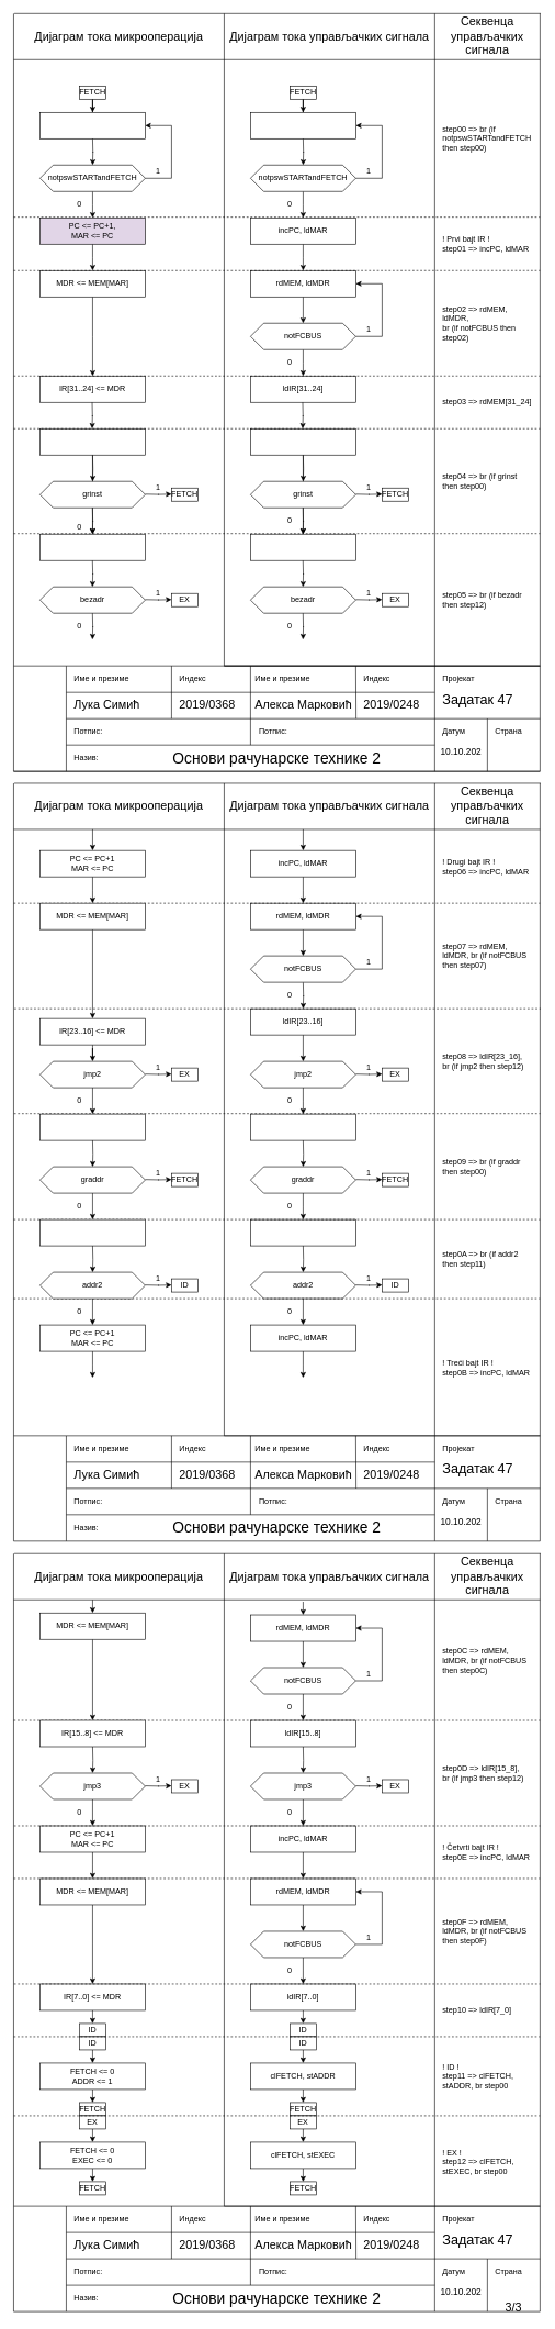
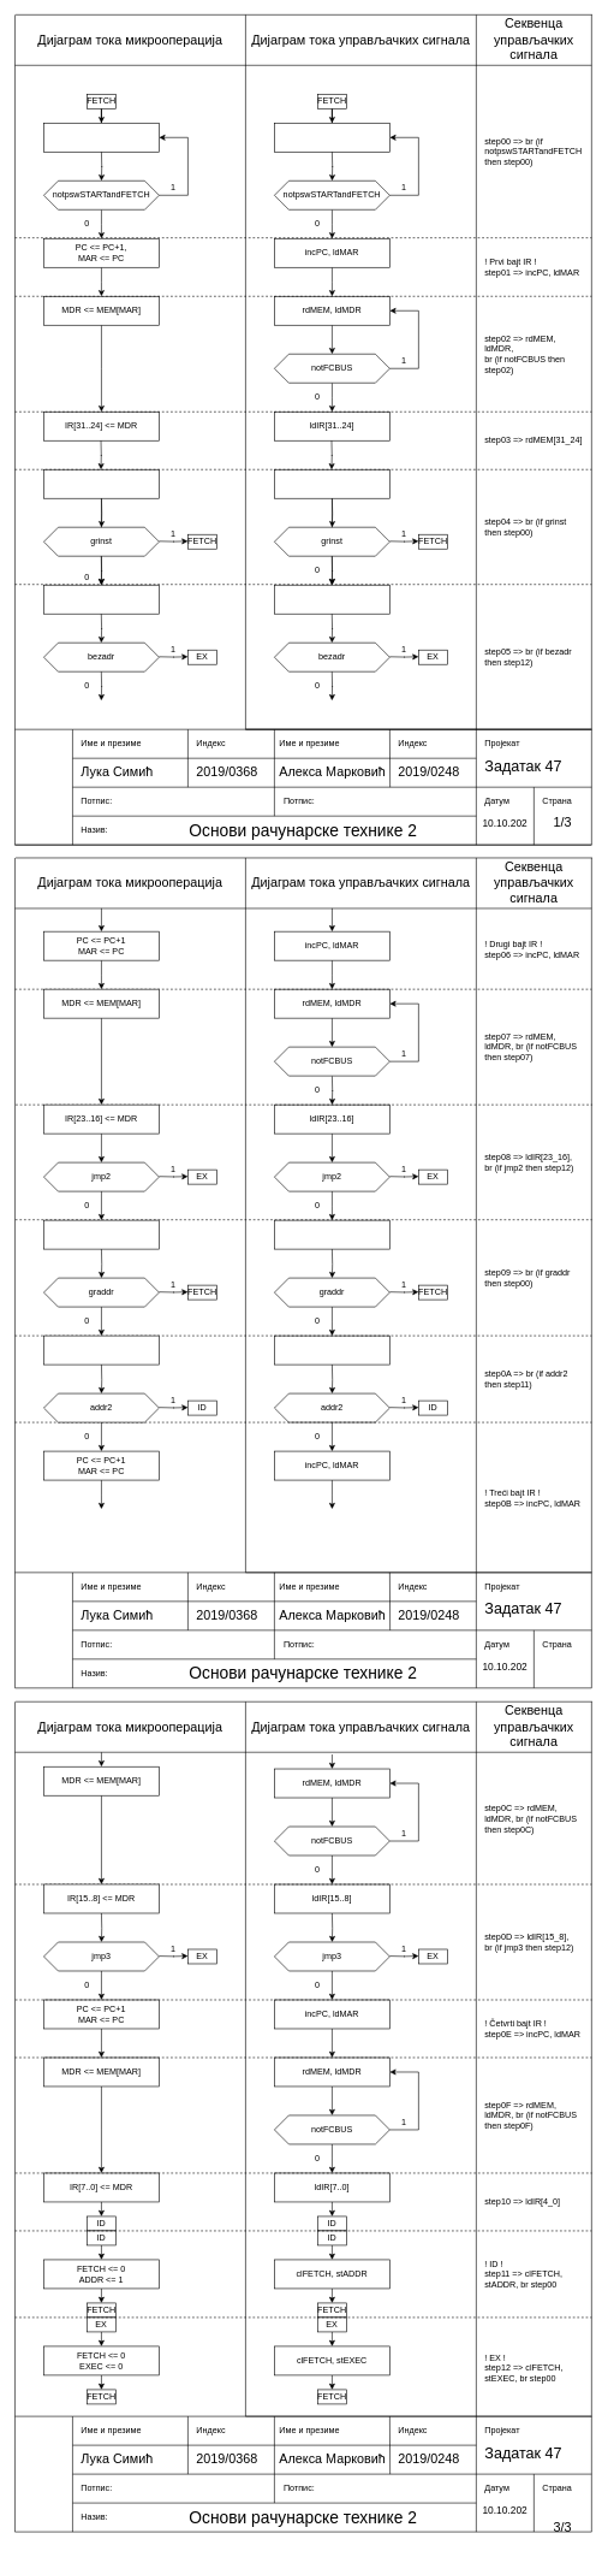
- <mxCell id="103" value="PC &amp;lt;= PC+1,&lt;br&gt;MAR &amp;lt;= PC" style="rounded=0;whiteSpace=wrap;html=1;fillColor=#e1d5e7;" parent="1" vertex="1"><mxGeometry x="60" y="330" width="160" height="40" as="geometry" /></mxCell>
+ <mxCell id="103" value="PC &amp;lt;= PC+1,&lt;br&gt;MAR &amp;lt;= PC" style="rounded=0;whiteSpace=wrap;html=1;" parent="1" vertex="1"><mxGeometry x="60" y="330" width="160" height="40" as="geometry" /></mxCell>
+ <mxCell id="134" value="1/3" style="text;html=1;strokeColor=none;fillColor=none;align=center;verticalAlign=middle;whiteSpace=wrap;rounded=0;fontSize=18;" parent="1" vertex="1"><mxGeometry x="750" y="1130" width="60" height="20" as="geometry" /></mxCell>
- <mxCell id="245" value="IR[23..16] &amp;lt;= MDR" style="rounded=0;whiteSpace=wrap;html=1;" parent="1" vertex="1"><mxGeometry x="60" y="1545" width="160" height="40" as="geometry" /></mxCell>
+ <mxCell id="245" value="IR[23..16] &amp;lt;= MDR" style="rounded=0;whiteSpace=wrap;html=1;" parent="1" vertex="1"><mxGeometry x="60" y="1530" width="160" height="40" as="geometry" /></mxCell>
- <mxCell id="364" value="step10 =&gt; ldIR[7_0]" style="text;whiteSpace=wrap;html=1;verticalAlign=middle;" parent="1" vertex="1"><mxGeometry x="670" y="3010" width="140" height="80" as="geometry" /></mxCell>
+ <mxCell id="364" value="step10 =&gt; ldIR[4_0]" style="text;whiteSpace=wrap;html=1;verticalAlign=middle;" parent="1" vertex="1"><mxGeometry x="670" y="3010" width="140" height="80" as="geometry" /></mxCell>
